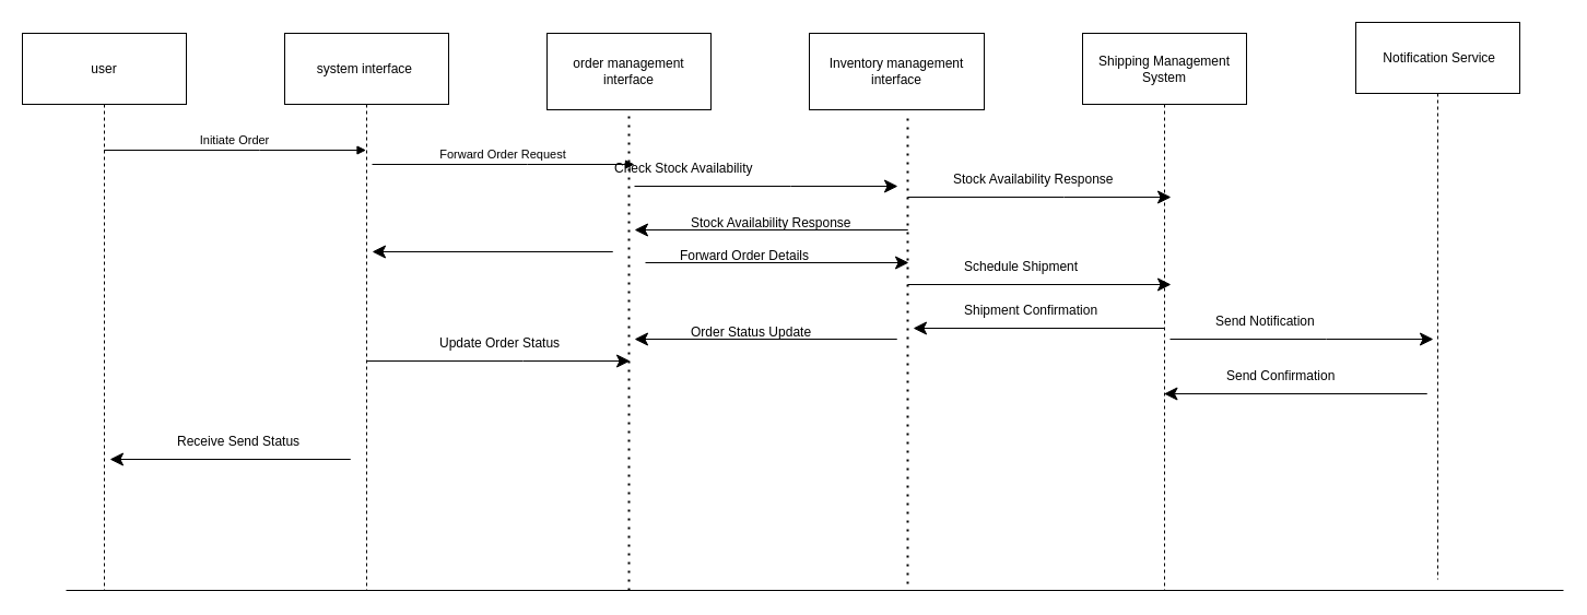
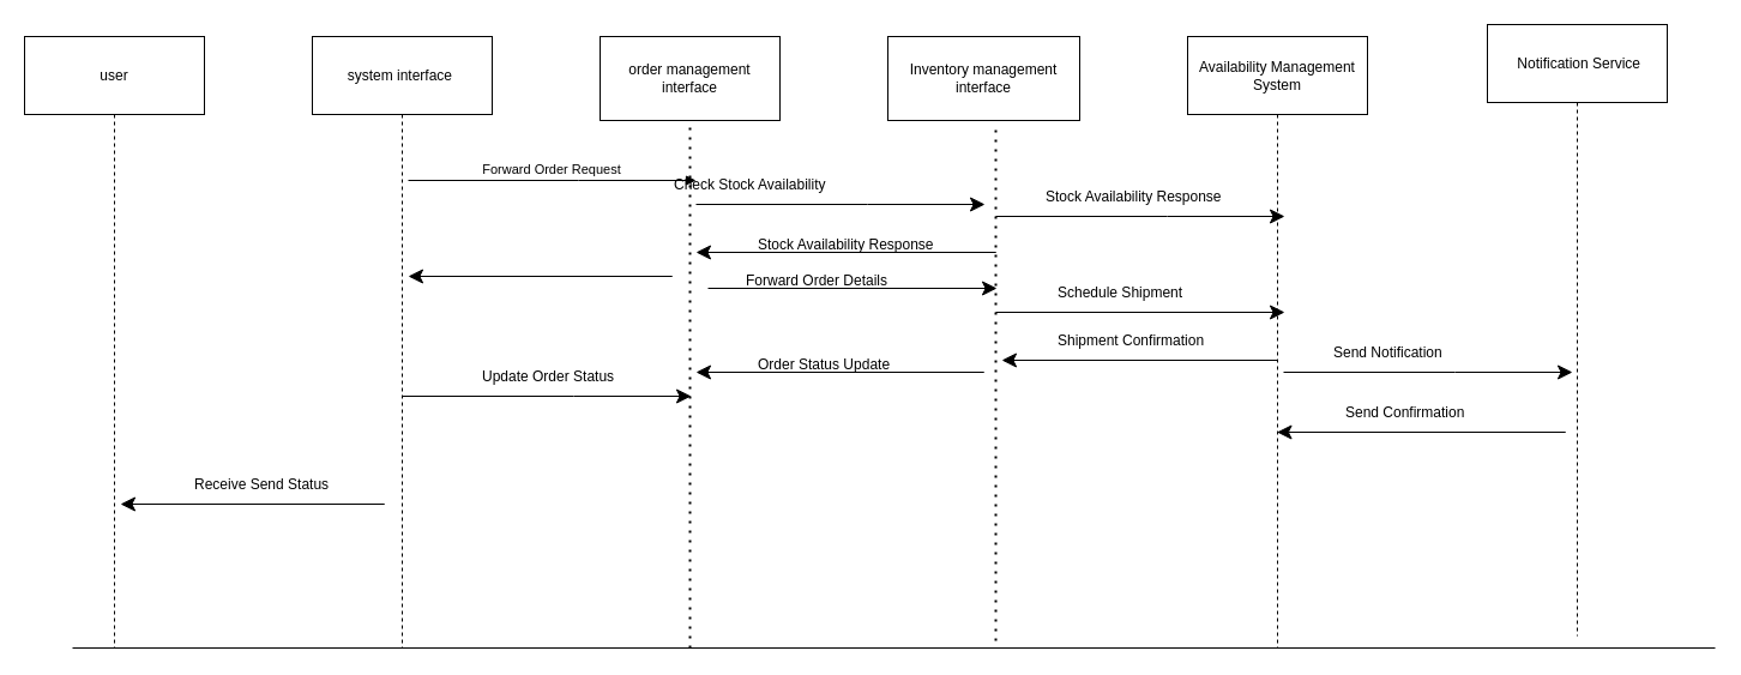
- <mxCell id="7" value=" Shipping Management System" style="shape=umlLifeline;perimeter=lifelinePerimeter;whiteSpace=wrap;container=1;dropTarget=0;collapsible=0;recursiveResize=0;outlineConnect=0;portConstraint=eastwest;newEdgeStyle={&quot;edgeStyle&quot;:&quot;elbowEdgeStyle&quot;,&quot;elbow&quot;:&quot;vertical&quot;,&quot;curved&quot;:0,&quot;rounded&quot;:0};size=65;" vertex="1" parent="1"><mxGeometry x="990" width="150" height="510" as="geometry" y="30" /></mxCell>
+ <mxCell id="7" value=" Availability Management System" style="shape=umlLifeline;perimeter=lifelinePerimeter;whiteSpace=wrap;container=1;dropTarget=0;collapsible=0;recursiveResize=0;outlineConnect=0;portConstraint=eastwest;newEdgeStyle={&quot;edgeStyle&quot;:&quot;elbowEdgeStyle&quot;,&quot;elbow&quot;:&quot;vertical&quot;,&quot;curved&quot;:0,&quot;rounded&quot;:0};size=65;" vertex="1" parent="1"><mxGeometry x="990" width="150" height="510" as="geometry" y="30" /></mxCell>
- <mxCell id="4" value="Initiate Order" style="verticalAlign=bottom;edgeStyle=elbowEdgeStyle;elbow=vertical;curved=0;rounded=0;endArrow=block;" parent="1" source="2" target="3" edge="1"><mxGeometry relative="1" as="geometry"><Array as="points"><mxPoint x="237" y="137" /></Array></mxGeometry></mxCell>
